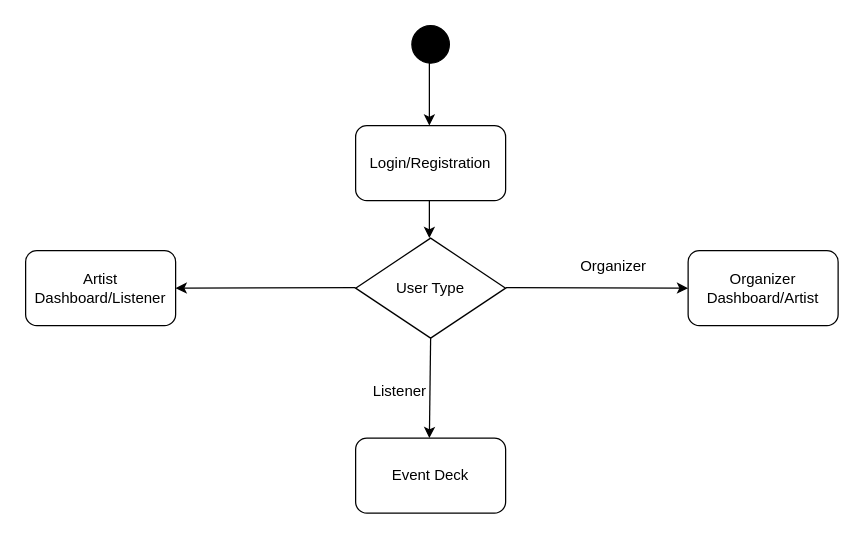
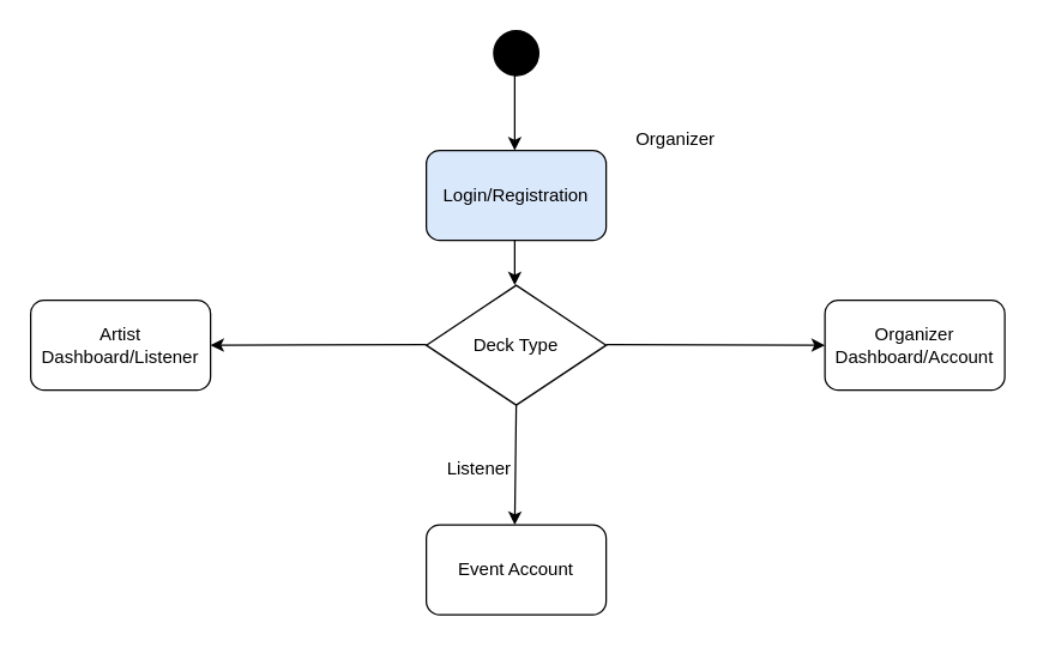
- <mxCell id="4" value="Login/Registration" style="rounded=1;whiteSpace=wrap;html=1;" vertex="1" parent="1"><mxGeometry x="284" y="100" width="120" height="60" as="geometry" /></mxCell>
+ <mxCell id="4" value="Login/Registration" style="rounded=1;whiteSpace=wrap;html=1;fillColor=#dae8fc;" vertex="1" parent="1"><mxGeometry x="284" y="100" width="120" height="60" as="geometry" /></mxCell>
- <mxCell id="9" value="Organizer" style="text;html=1;align=center;verticalAlign=middle;resizable=0;points=[];autosize=1;strokeColor=none;fillColor=none;" vertex="1" parent="1"><mxGeometry x="450" y="198" width="80" height="30" as="geometry" /></mxCell>
+ <mxCell id="9" value="Organizer" style="text;html=1;align=center;verticalAlign=middle;resizable=0;points=[];autosize=1;strokeColor=none;fillColor=none;" vertex="1" parent="1"><mxGeometry x="410" y="78" width="80" height="30" as="geometry" /></mxCell>
- <mxCell id="6" value="User Type" style="rhombus;whiteSpace=wrap;html=1;" vertex="1" parent="1"><mxGeometry x="284" y="190" width="120" height="80" as="geometry" /></mxCell>
+ <mxCell id="6" value="Deck Type" style="rhombus;whiteSpace=wrap;html=1;" vertex="1" parent="1"><mxGeometry x="284" y="190" width="120" height="80" as="geometry" /></mxCell>
- <mxCell id="14" value="Organizer Dashboard/Artist" style="rounded=1;whiteSpace=wrap;html=1;" vertex="1" parent="1"><mxGeometry x="550" y="200" width="120" height="60" as="geometry" /></mxCell>
+ <mxCell id="14" value="Organizer Dashboard/Account" style="rounded=1;whiteSpace=wrap;html=1;" vertex="1" parent="1"><mxGeometry x="550" y="200" width="120" height="60" as="geometry" /></mxCell>
- <mxCell id="13" value="Event Deck" style="rounded=1;whiteSpace=wrap;html=1;" vertex="1" parent="1"><mxGeometry x="284" y="350" width="120" height="60" as="geometry" /></mxCell>
+ <mxCell id="13" value="Event Account" style="rounded=1;whiteSpace=wrap;html=1;" vertex="1" parent="1"><mxGeometry x="284" y="350" width="120" height="60" as="geometry" /></mxCell>
